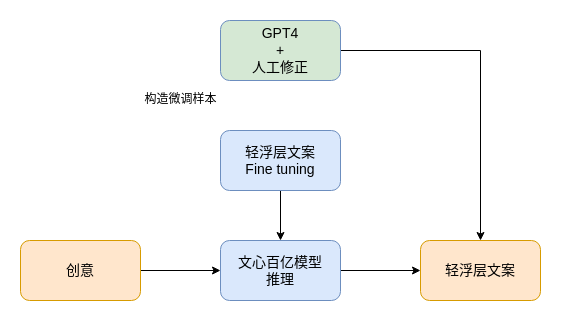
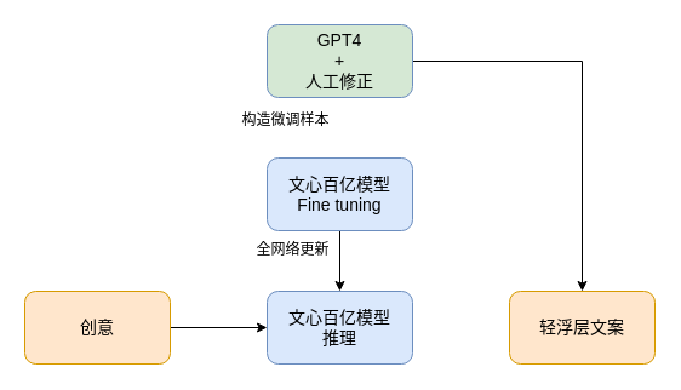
- <mxCell id="11" value="构造微调样本&lt;br&gt;" style="text;html=1;align=center;verticalAlign=middle;resizable=0;points=[];autosize=1;strokeColor=none;fillColor=none;" vertex="1" parent="1"><mxGeometry x="135" y="86" width="90" height="26" as="geometry" /></mxCell>
+ <mxCell id="11" value="构造微调样本&lt;br&gt;" style="text;html=1;align=center;verticalAlign=middle;resizable=0;points=[];autosize=1;strokeColor=none;fillColor=none;" vertex="1" parent="1"><mxGeometry x="190" y="86" width="90" height="26" as="geometry" /></mxCell>
- <mxCell id="9" value="&lt;span style=&quot;font-size: 14px;&quot;&gt;轻浮层文案&lt;br&gt;Fine tuning&lt;br&gt;&lt;/span&gt;" style="rounded=1;whiteSpace=wrap;html=1;fillColor=#dae8fc;strokeColor=#6c8ebf;" vertex="1" parent="1"><mxGeometry x="220" y="130" width="120" height="60" as="geometry" /></mxCell>
+ <mxCell id="9" value="&lt;span style=&quot;font-size: 14px;&quot;&gt;文心百亿模型&lt;br&gt;Fine tuning&lt;br&gt;&lt;/span&gt;" style="rounded=1;whiteSpace=wrap;html=1;fillColor=#dae8fc;strokeColor=#6c8ebf;" vertex="1" parent="1"><mxGeometry x="220" y="130" width="120" height="60" as="geometry" /></mxCell>
+ <mxCell id="12" value="全网络更新&lt;br&gt;" style="text;html=1;align=center;verticalAlign=middle;resizable=0;points=[];autosize=1;strokeColor=none;fillColor=none;" vertex="1" parent="1"><mxGeometry x="202" y="193" width="78" height="26" as="geometry" /></mxCell>
- <mxCell id="4" value="" style="edgeStyle=orthogonalEdgeStyle;rounded=0;orthogonalLoop=1;jettySize=auto;html=1;" edge="1" parent="1" source="5" target="10"><mxGeometry relative="1" as="geometry" /></mxCell>
